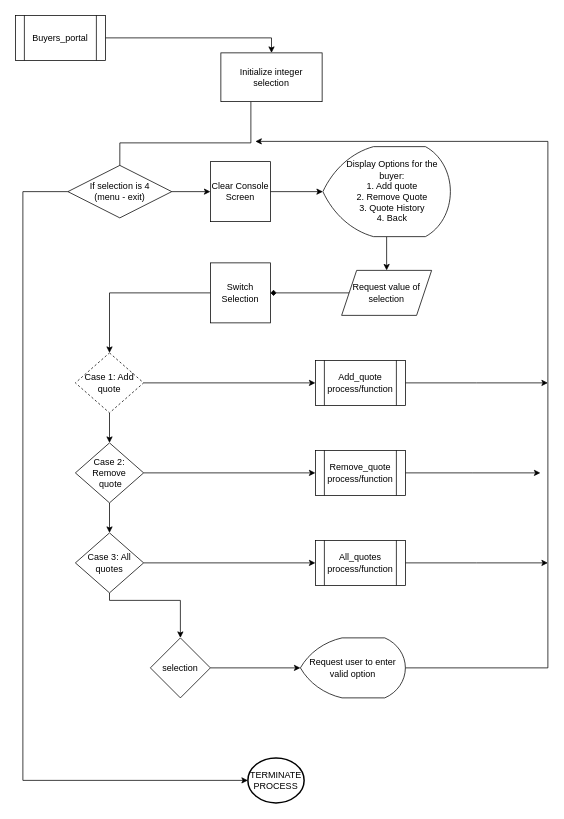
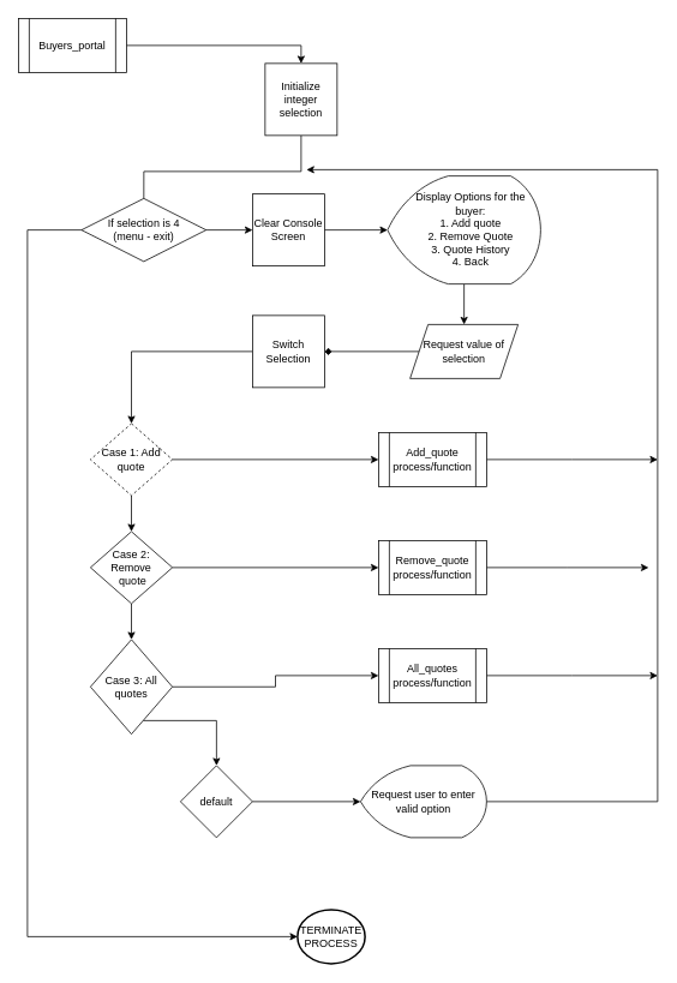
- <mxCell id="8" value="Initialize integer selection" style="whiteSpace=wrap;html=1;aspect=fixed;" vertex="1" parent="1"><mxGeometry x="294" y="70" width="135" height="65" as="geometry" /></mxCell>
+ <mxCell id="8" value="Initialize integer selection" style="whiteSpace=wrap;html=1;aspect=fixed;" vertex="1" parent="1"><mxGeometry x="294" y="70" width="80" height="80" as="geometry" /></mxCell>
- <mxCell id="25" value="Case 3: All quotes" style="rhombus;whiteSpace=wrap;html=1;strokeWidth=1;" vertex="1" parent="1"><mxGeometry x="100" y="710" width="91" height="80" as="geometry" /></mxCell>
+ <mxCell id="25" value="Case 3: All quotes" style="rhombus;whiteSpace=wrap;html=1;strokeWidth=1;" vertex="1" parent="1"><mxGeometry x="100" y="710" width="91" height="105" as="geometry" /></mxCell>
- <mxCell id="33" value="selection" style="rhombus;whiteSpace=wrap;html=1;strokeWidth=1;" vertex="1" parent="1"><mxGeometry x="200" y="850" width="80" height="80" as="geometry" /></mxCell>
+ <mxCell id="33" value="default" style="rhombus;whiteSpace=wrap;html=1;strokeWidth=1;" vertex="1" parent="1"><mxGeometry x="200" y="850" width="80" height="80" as="geometry" /></mxCell>
